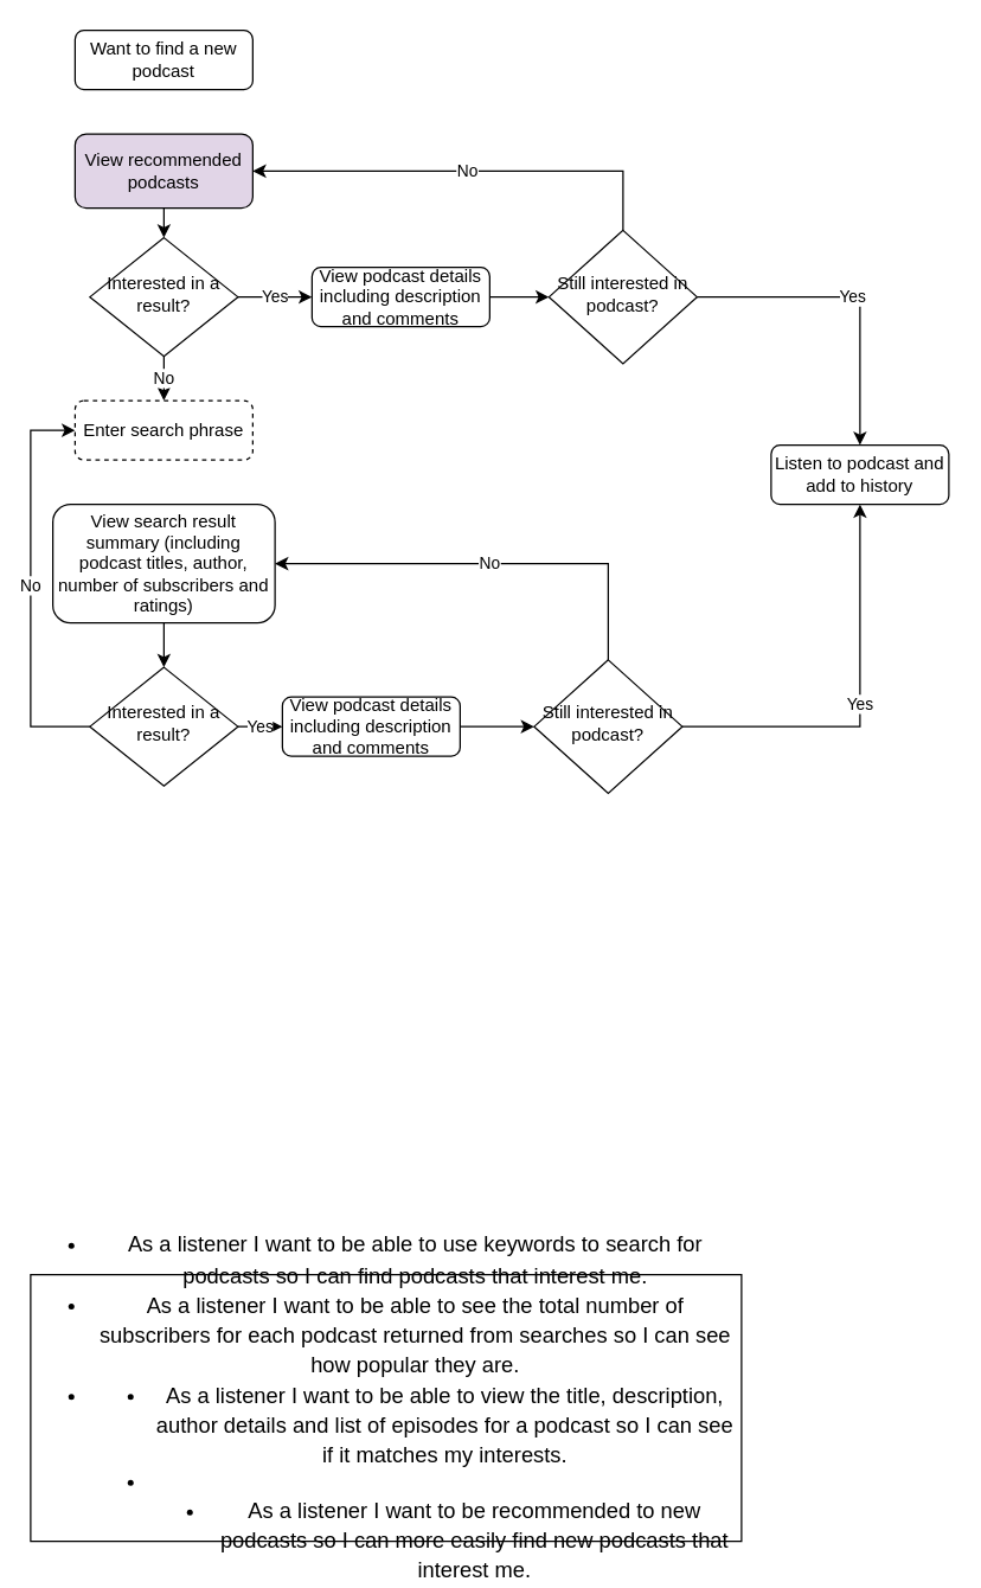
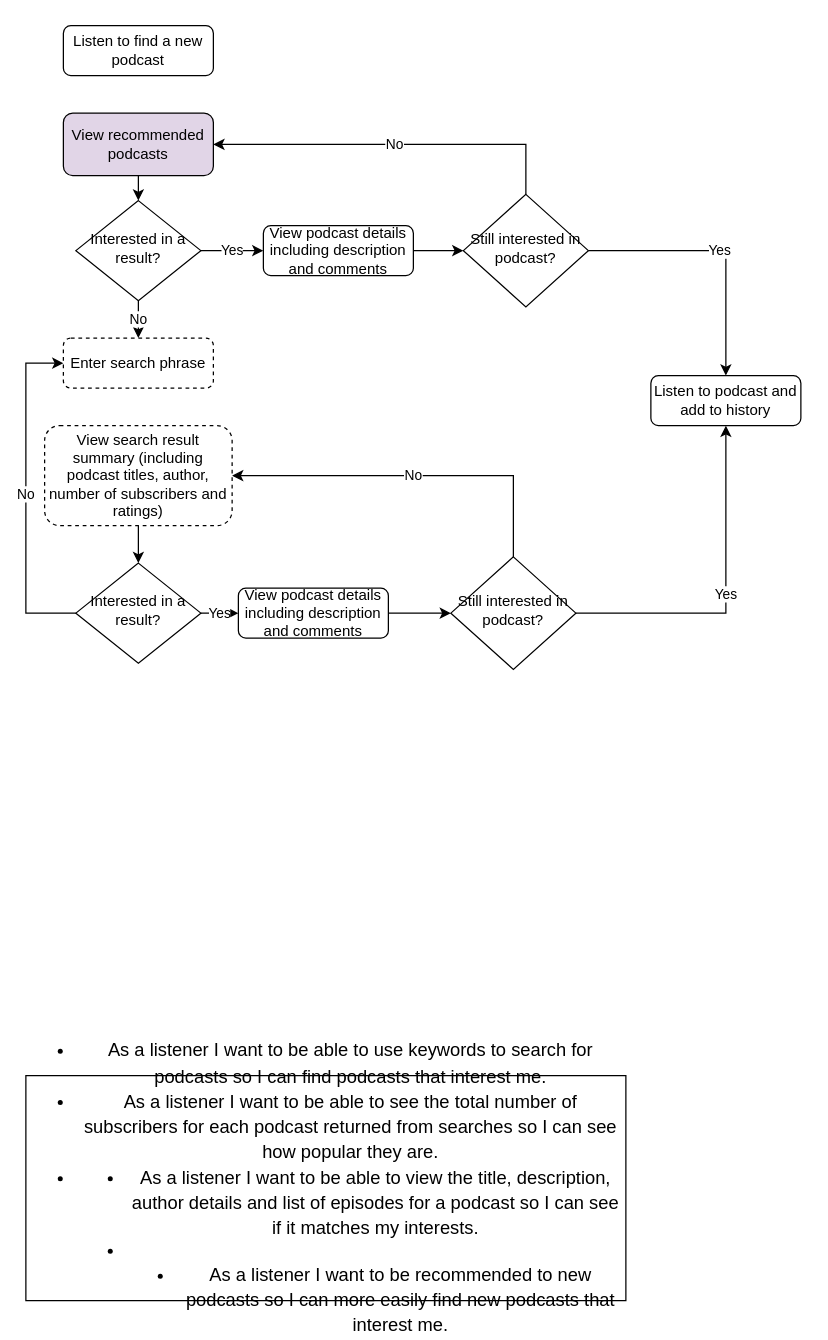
- <mxCell id="2" value="Want to find a new podcast" style="rounded=1;whiteSpace=wrap;html=1;fontSize=12;glass=0;strokeWidth=1;shadow=0;" parent="1" vertex="1"><mxGeometry x="50" y="20" width="120" height="40" as="geometry" /></mxCell>
+ <mxCell id="2" value="Listen to find a new podcast" style="rounded=1;whiteSpace=wrap;html=1;fontSize=12;glass=0;strokeWidth=1;shadow=0;" parent="1" vertex="1"><mxGeometry x="50" y="20" width="120" height="40" as="geometry" /></mxCell>
- <mxCell id="5" value="View search result summary (including podcast titles, author, number of subscribers and ratings)" style="rounded=1;whiteSpace=wrap;html=1;fontSize=12;glass=0;strokeWidth=1;shadow=0;" vertex="1" parent="1"><mxGeometry x="35" y="340" width="150" height="80" as="geometry" /></mxCell>
+ <mxCell id="5" value="View search result summary (including podcast titles, author, number of subscribers and ratings)" style="rounded=1;whiteSpace=wrap;html=1;fontSize=12;glass=0;strokeWidth=1;shadow=0;dashed=1;" vertex="1" parent="1"><mxGeometry x="35" y="340" width="150" height="80" as="geometry" /></mxCell>
